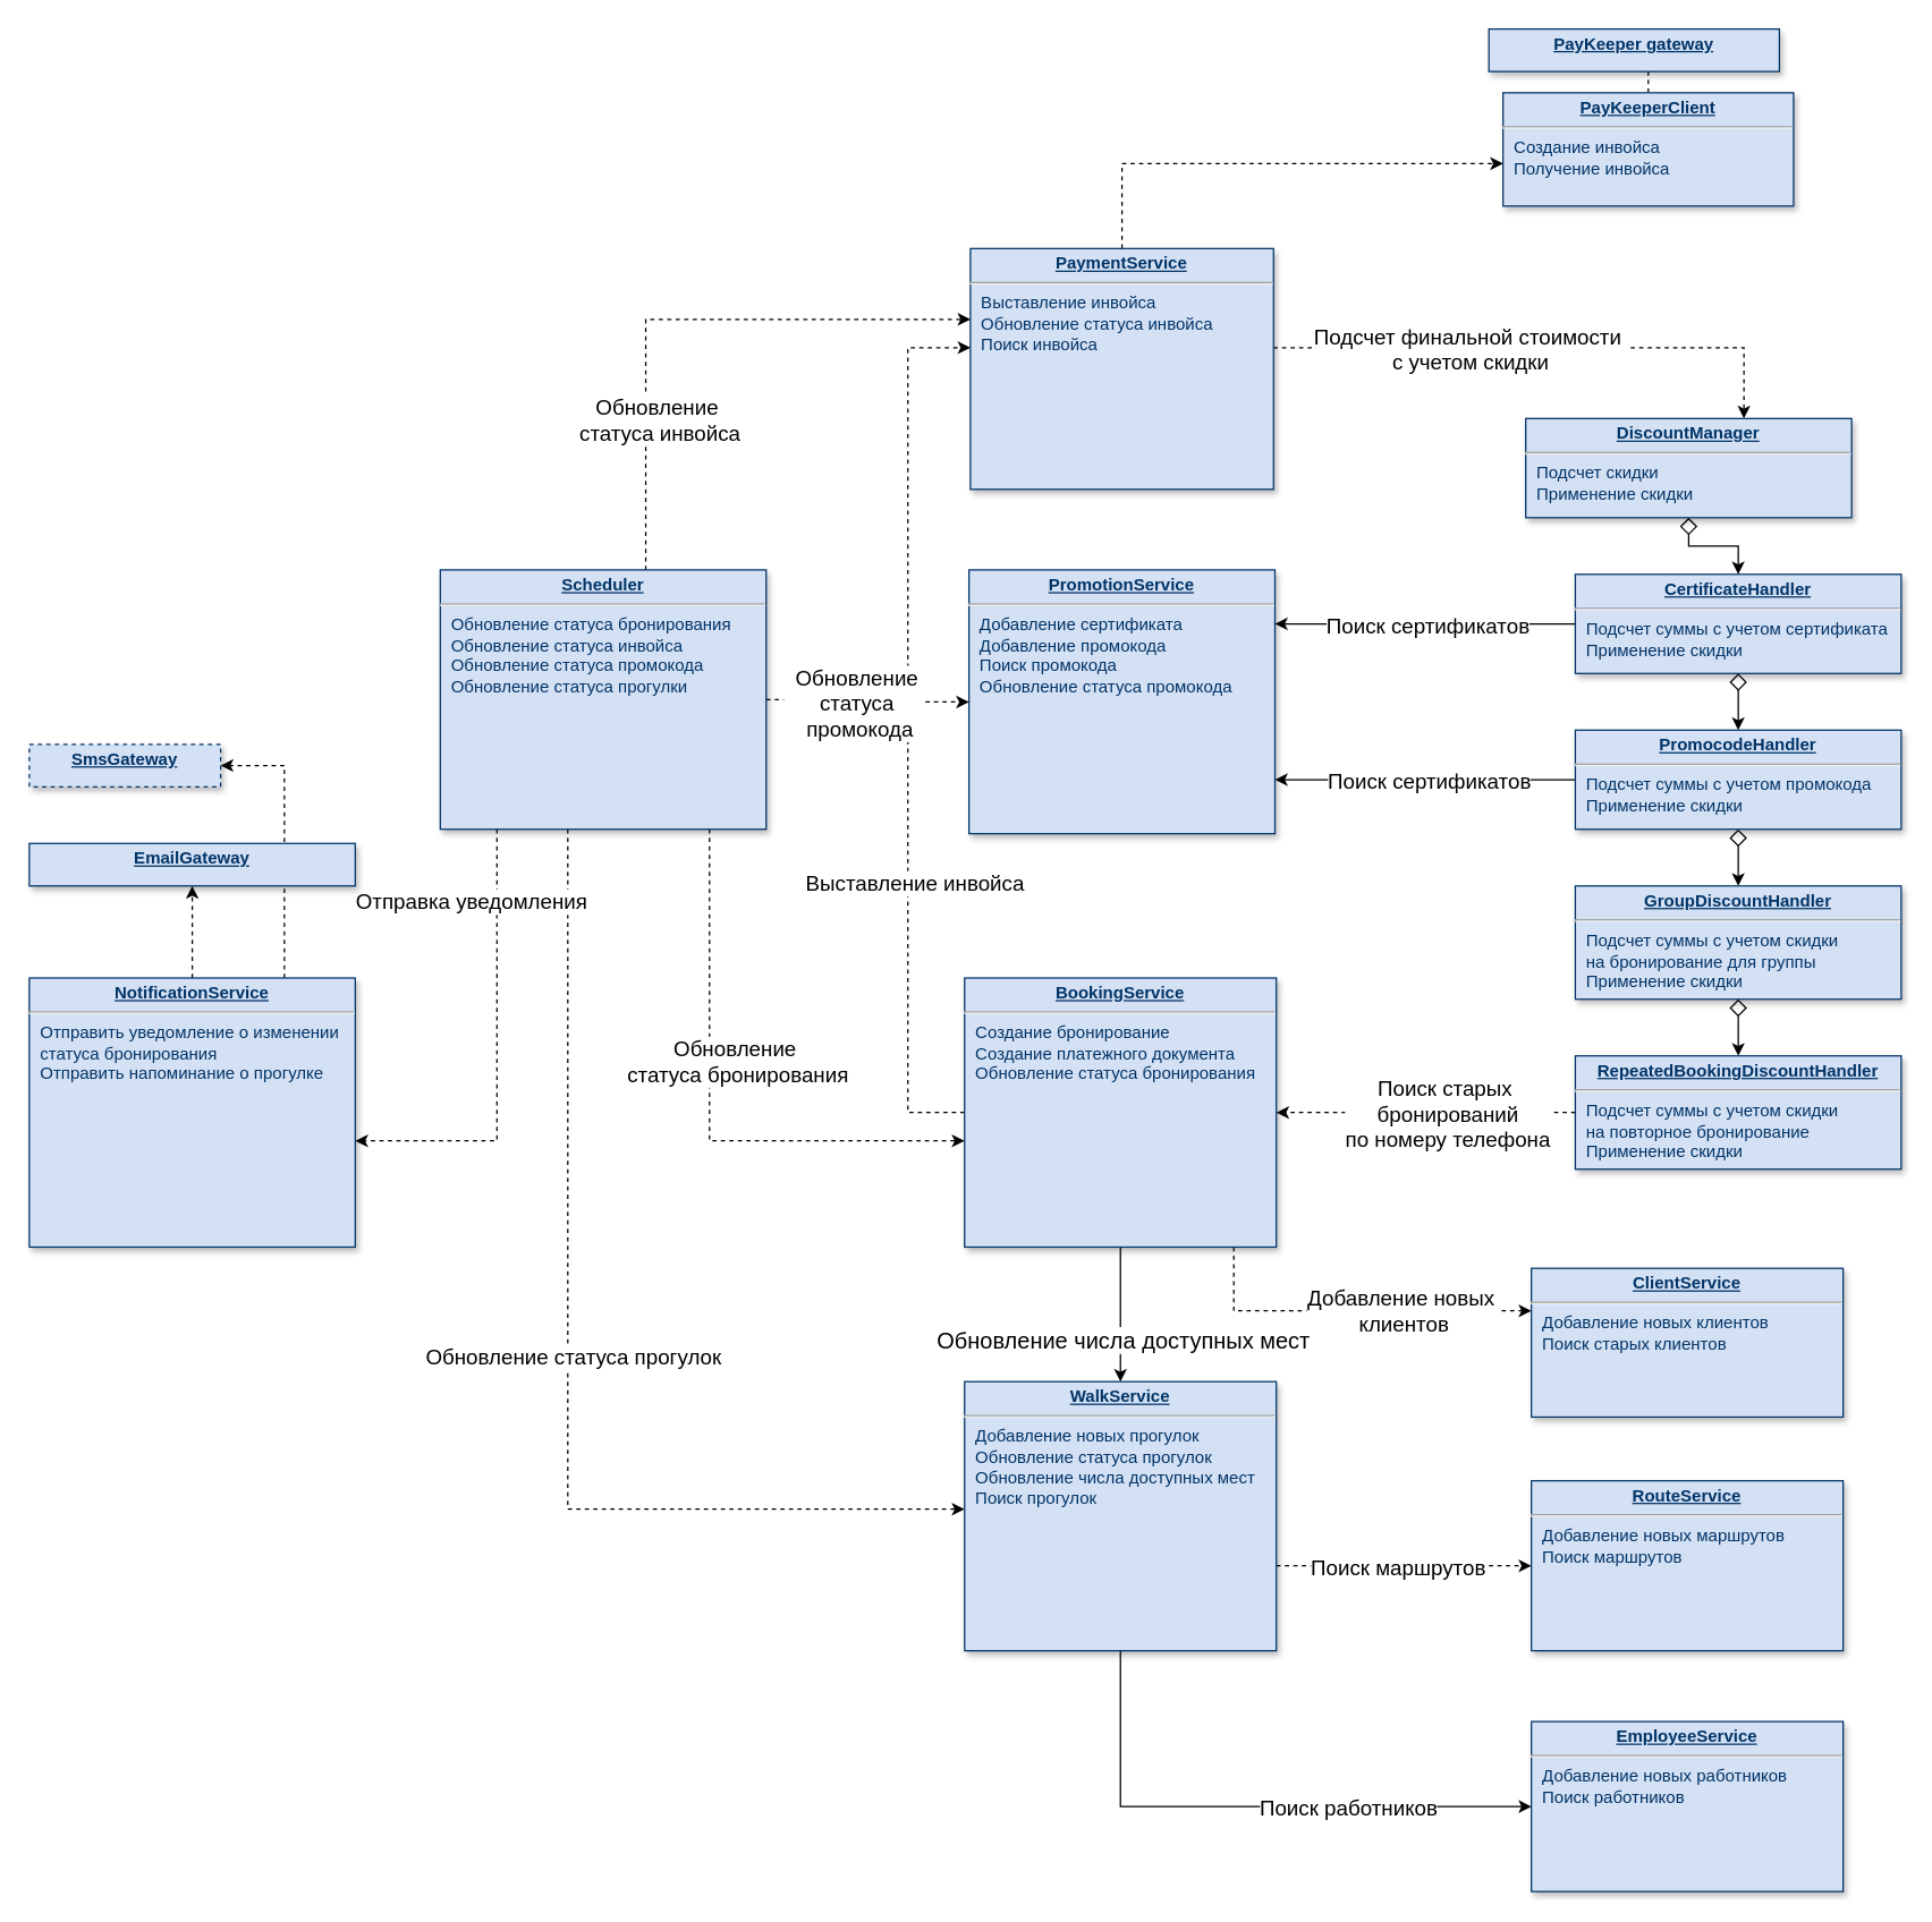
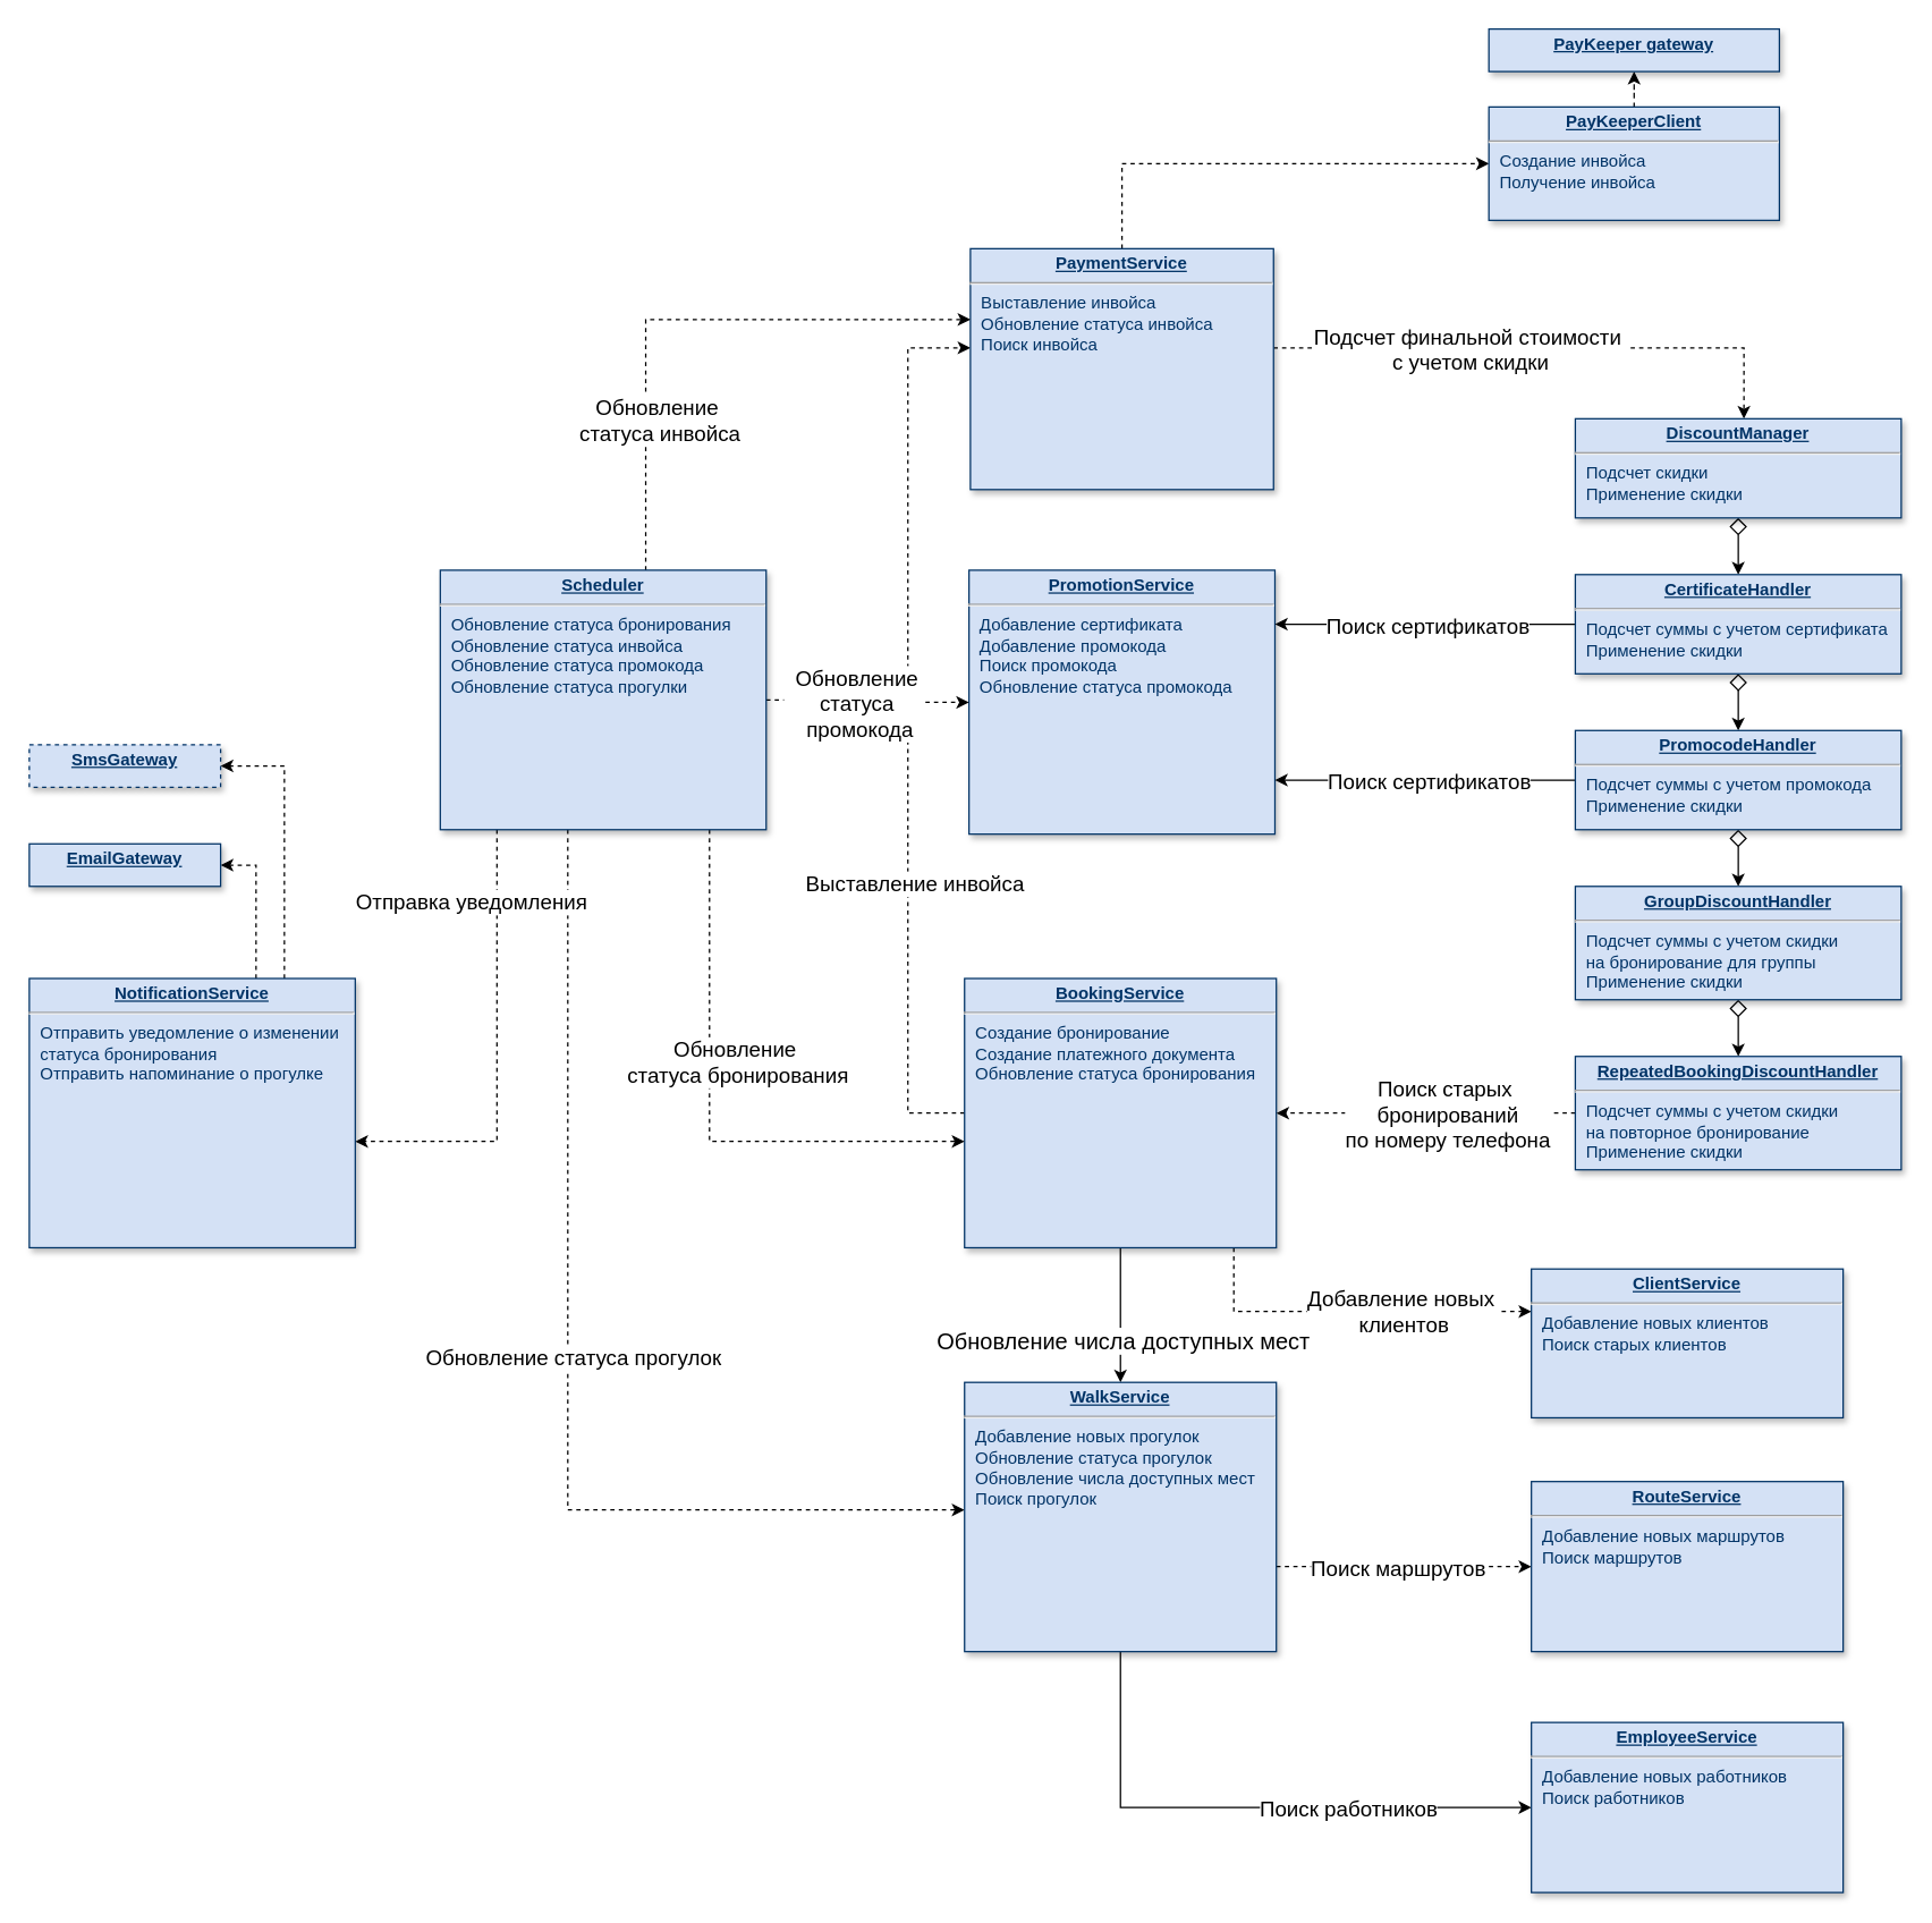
- <mxCell id="14" value="&lt;p style=&quot;margin: 0px; margin-top: 4px; text-align: center; text-decoration: underline;&quot;&gt;&lt;strong&gt;PayKeeperClient&lt;br&gt;&lt;/strong&gt;&lt;/p&gt;&lt;hr&gt;&lt;p style=&quot;margin: 0px; margin-left: 8px;&quot;&gt;Cоздание инвойса&lt;/p&gt;&lt;p style=&quot;margin: 0px; margin-left: 8px;&quot;&gt;Получение инвойса&lt;br&gt;&lt;/p&gt;" style="verticalAlign=top;align=left;overflow=fill;fontSize=12;fontFamily=Helvetica;html=1;strokeColor=#003366;shadow=1;fillColor=#D4E1F5;fontColor=#003366" vertex="1" parent="1"><mxGeometry x="1060" y="65" width="205" height="80" as="geometry" /></mxCell>
+ <mxCell id="14" value="&lt;p style=&quot;margin: 0px; margin-top: 4px; text-align: center; text-decoration: underline;&quot;&gt;&lt;strong&gt;PayKeeperClient&lt;br&gt;&lt;/strong&gt;&lt;/p&gt;&lt;hr&gt;&lt;p style=&quot;margin: 0px; margin-left: 8px;&quot;&gt;Cоздание инвойса&lt;/p&gt;&lt;p style=&quot;margin: 0px; margin-left: 8px;&quot;&gt;Получение инвойса&lt;br&gt;&lt;/p&gt;" style="verticalAlign=top;align=left;overflow=fill;fontSize=12;fontFamily=Helvetica;html=1;strokeColor=#003366;shadow=1;fillColor=#D4E1F5;fontColor=#003366" vertex="1" parent="1"><mxGeometry x="1050" y="75" width="205" height="80" as="geometry" /></mxCell>
- <mxCell id="18" value="&lt;p style=&quot;margin: 0px; margin-top: 4px; text-align: center; text-decoration: underline;&quot;&gt;&lt;strong&gt;DiscountManager&lt;br&gt;&lt;/strong&gt;&lt;/p&gt;&lt;hr&gt;&lt;p style=&quot;margin: 0px; margin-left: 8px;&quot;&gt;Подсчет скидки&lt;br&gt;&lt;/p&gt;&lt;p style=&quot;margin: 0px; margin-left: 8px;&quot;&gt;Применение скидки&lt;br&gt;&lt;/p&gt;" style="verticalAlign=top;align=left;overflow=fill;fontSize=12;fontFamily=Helvetica;html=1;strokeColor=#003366;shadow=1;fillColor=#D4E1F5;fontColor=#003366" vertex="1" parent="1"><mxGeometry x="1076" y="295" width="230" height="70" as="geometry" /></mxCell>
+ <mxCell id="18" value="&lt;p style=&quot;margin: 0px; margin-top: 4px; text-align: center; text-decoration: underline;&quot;&gt;&lt;strong&gt;DiscountManager&lt;br&gt;&lt;/strong&gt;&lt;/p&gt;&lt;hr&gt;&lt;p style=&quot;margin: 0px; margin-left: 8px;&quot;&gt;Подсчет скидки&lt;br&gt;&lt;/p&gt;&lt;p style=&quot;margin: 0px; margin-left: 8px;&quot;&gt;Применение скидки&lt;br&gt;&lt;/p&gt;" style="verticalAlign=top;align=left;overflow=fill;fontSize=12;fontFamily=Helvetica;html=1;strokeColor=#003366;shadow=1;fillColor=#D4E1F5;fontColor=#003366" vertex="1" parent="1"><mxGeometry x="1111" y="295" width="230" height="70" as="geometry" /></mxCell>
- <mxCell id="55" value="&lt;p style=&quot;margin: 0px; margin-top: 4px; text-align: center; text-decoration: underline;&quot;&gt;&lt;strong&gt;EmailGateway&lt;br&gt;&lt;/strong&gt;&lt;/p&gt;" style="verticalAlign=top;align=left;overflow=fill;fontSize=12;fontFamily=Helvetica;html=1;strokeColor=#003366;shadow=1;fillColor=#D4E1F5;fontColor=#003366" vertex="1" parent="1"><mxGeometry x="20" y="595" width="230" height="30" as="geometry" /></mxCell>
+ <mxCell id="55" value="&lt;p style=&quot;margin: 0px; margin-top: 4px; text-align: center; text-decoration: underline;&quot;&gt;&lt;strong&gt;EmailGateway&lt;br&gt;&lt;/strong&gt;&lt;/p&gt;" style="verticalAlign=top;align=left;overflow=fill;fontSize=12;fontFamily=Helvetica;html=1;strokeColor=#003366;shadow=1;fillColor=#D4E1F5;fontColor=#003366" vertex="1" parent="1"><mxGeometry x="20" y="595" width="135" height="30" as="geometry" /></mxCell>
